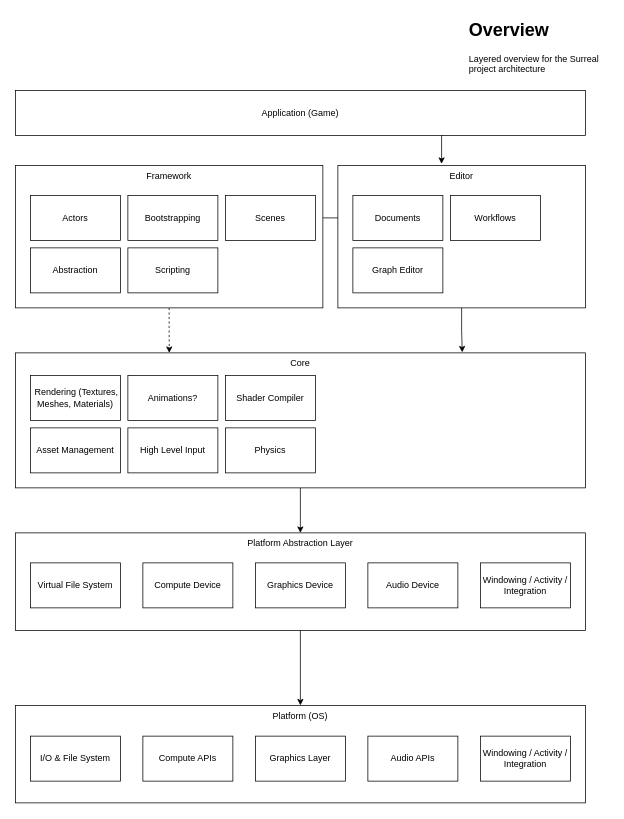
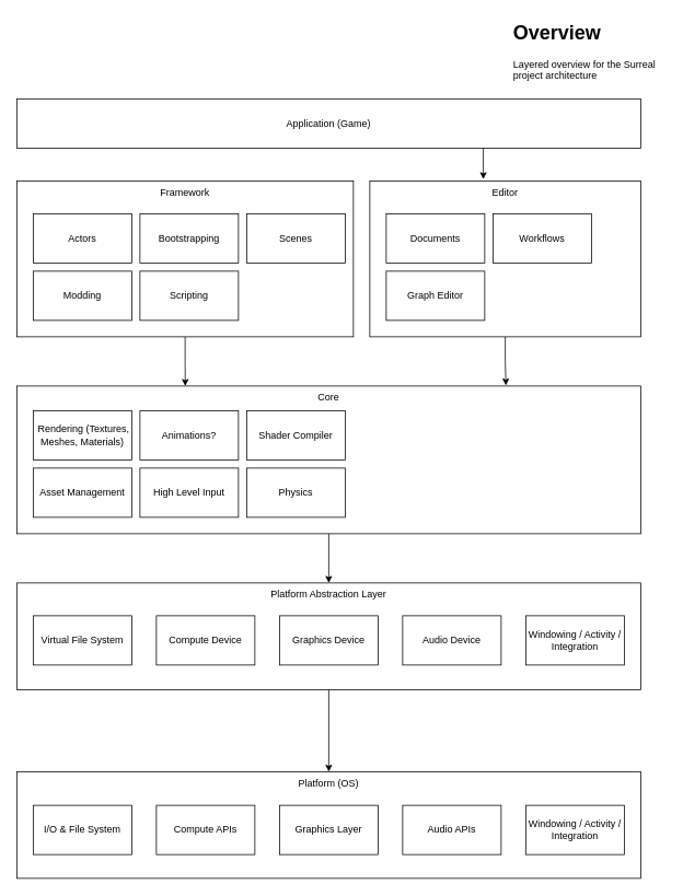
- <mxCell id="33" style="edgeStyle=orthogonalEdgeStyle;rounded=0;orthogonalLoop=1;jettySize=auto;html=1;entryX=1;entryY=0.5;entryDx=0;entryDy=0;" parent="1" source="44" target="40" edge="1"><mxGeometry relative="1" as="geometry" /></mxCell>
- <mxCell id="38" value="Abstraction" style="rounded=0;whiteSpace=wrap;html=1;comic=0;" parent="34" vertex="1"><mxGeometry x="20" y="110" width="120" height="60" as="geometry" /></mxCell>
+ <mxCell id="38" value="Modding" style="rounded=0;whiteSpace=wrap;html=1;comic=0;" parent="34" vertex="1"><mxGeometry x="20" y="110" width="120" height="60" as="geometry" /></mxCell>
- <mxCell id="4" style="edgeStyle=orthogonalEdgeStyle;rounded=0;orthogonalLoop=1;jettySize=auto;html=1;entryX=0.27;entryY=0;entryDx=0;entryDy=0;entryPerimeter=0;dashed=1;" parent="1" source="35" target="26" edge="1"><mxGeometry relative="1" as="geometry" /></mxCell>
+ <mxCell id="4" style="edgeStyle=orthogonalEdgeStyle;rounded=0;orthogonalLoop=1;jettySize=auto;html=1;entryX=0.27;entryY=0;entryDx=0;entryDy=0;entryPerimeter=0;" parent="1" source="35" target="26" edge="1"><mxGeometry relative="1" as="geometry" /></mxCell>
